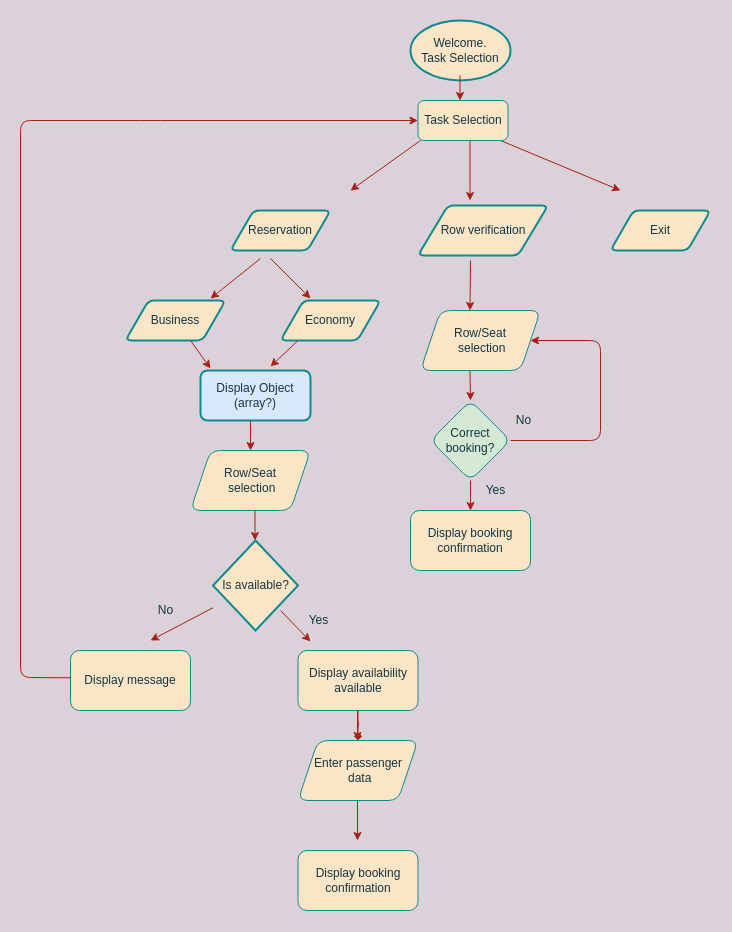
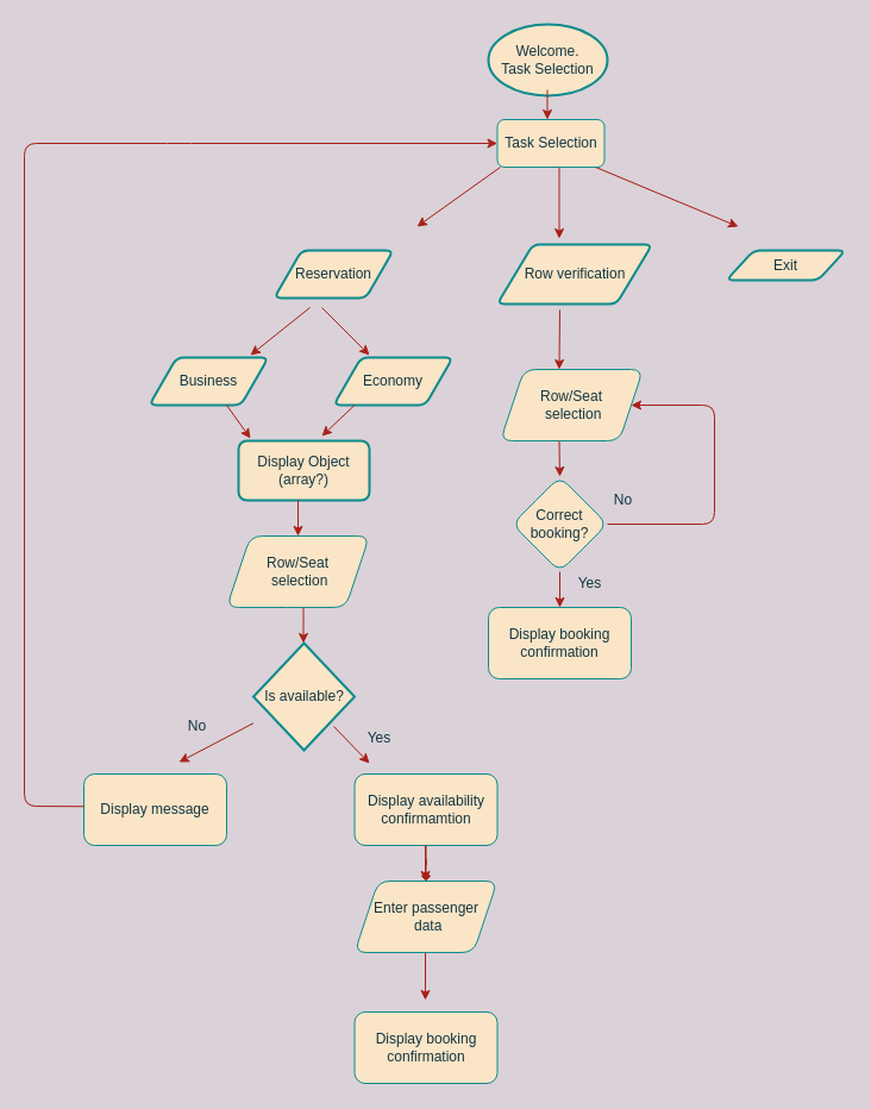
- <mxCell id="4" value="Exit" style="shape=parallelogram;html=1;strokeWidth=2;perimeter=parallelogramPerimeter;whiteSpace=wrap;arcSize=12;size=0.23;rounded=1;fillColor=#FAE5C7;strokeColor=#0F8B8D;fontColor=#143642;" parent="1" vertex="1"><mxGeometry x="610" y="210" width="100" height="40" as="geometry" /></mxCell>
+ <mxCell id="4" value="Exit" style="shape=parallelogram;html=1;strokeWidth=2;perimeter=parallelogramPerimeter;whiteSpace=wrap;arcSize=12;size=0.23;rounded=1;fillColor=#FAE5C7;strokeColor=#0F8B8D;fontColor=#143642;" parent="1" vertex="1"><mxGeometry x="610" y="210" width="100" height="25" as="geometry" /></mxCell>
- <mxCell id="5" value="Display Object (array?)" style="whiteSpace=wrap;html=1;absoluteArcSize=1;arcSize=14;strokeWidth=2;rounded=1;fillColor=#dae8fc;strokeColor=#0F8B8D;fontColor=#143642;" parent="1" vertex="1"><mxGeometry x="200" y="370" width="110" height="50" as="geometry" /></mxCell>
+ <mxCell id="5" value="Display Object (array?)" style="whiteSpace=wrap;html=1;absoluteArcSize=1;arcSize=14;strokeWidth=2;rounded=1;fillColor=#FAE5C7;strokeColor=#0F8B8D;fontColor=#143642;" parent="1" vertex="1"><mxGeometry x="200" y="370" width="110" height="50" as="geometry" /></mxCell>
- <mxCell id="36" value="Correct booking?" style="rhombus;whiteSpace=wrap;html=1;rounded=1;fillColor=#d5e8d4;strokeColor=#0F8B8D;fontColor=#143642;" vertex="1" parent="1"><mxGeometry x="430" y="400" width="80" height="80" as="geometry" /></mxCell>
+ <mxCell id="36" value="Correct booking?" style="rhombus;whiteSpace=wrap;html=1;rounded=1;fillColor=#FAE5C7;strokeColor=#0F8B8D;fontColor=#143642;" vertex="1" parent="1"><mxGeometry x="430" y="400" width="80" height="80" as="geometry" /></mxCell>
- <mxCell id="22" value="Display availability available" style="whiteSpace=wrap;html=1;rounded=1;fillColor=#FAE5C7;strokeColor=#0F8B8D;fontColor=#143642;" vertex="1" parent="1"><mxGeometry x="297.5" y="650" width="120" height="60" as="geometry" /></mxCell>
+ <mxCell id="22" value="Display availability confirmamtion" style="whiteSpace=wrap;html=1;rounded=1;fillColor=#FAE5C7;strokeColor=#0F8B8D;fontColor=#143642;" vertex="1" parent="1"><mxGeometry x="297.5" y="650" width="120" height="60" as="geometry" /></mxCell>
